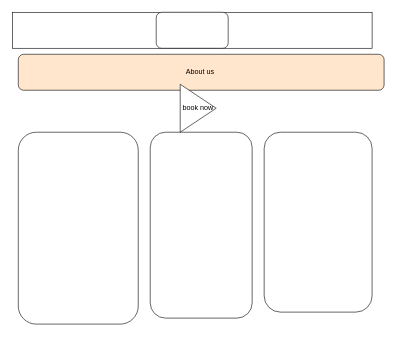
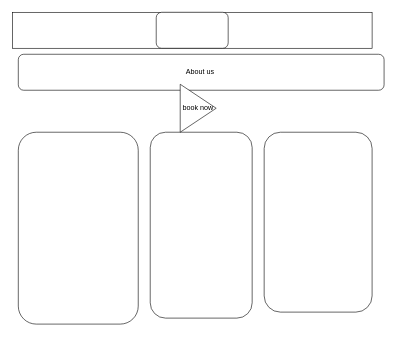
- <mxCell id="7" value="About us&amp;nbsp;" style="rounded=1;whiteSpace=wrap;html=1;fillColor=#ffe6cc;" vertex="1" parent="1"><mxGeometry x="30" y="90" width="610" height="60" as="geometry" /></mxCell>
+ <mxCell id="7" value="About us&amp;nbsp;" style="rounded=1;whiteSpace=wrap;html=1;" vertex="1" parent="1"><mxGeometry x="30" y="90" width="610" height="60" as="geometry" /></mxCell>
